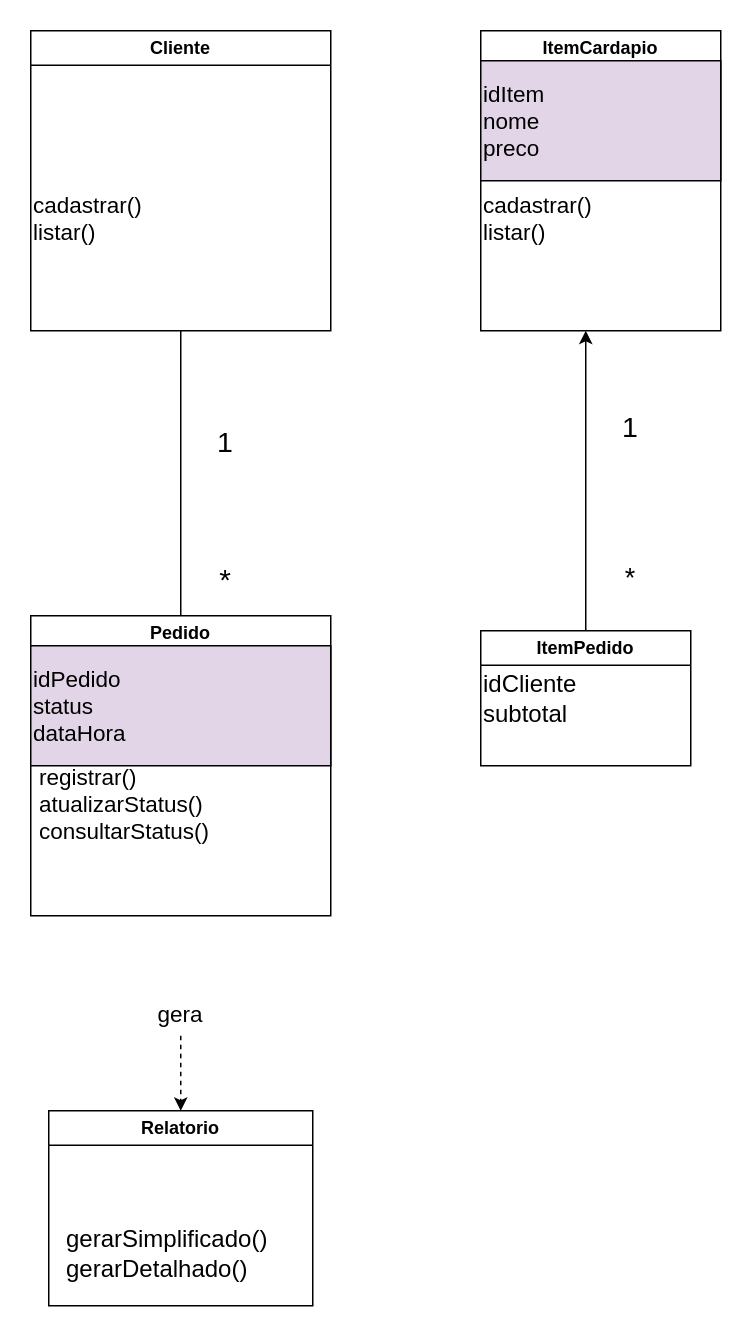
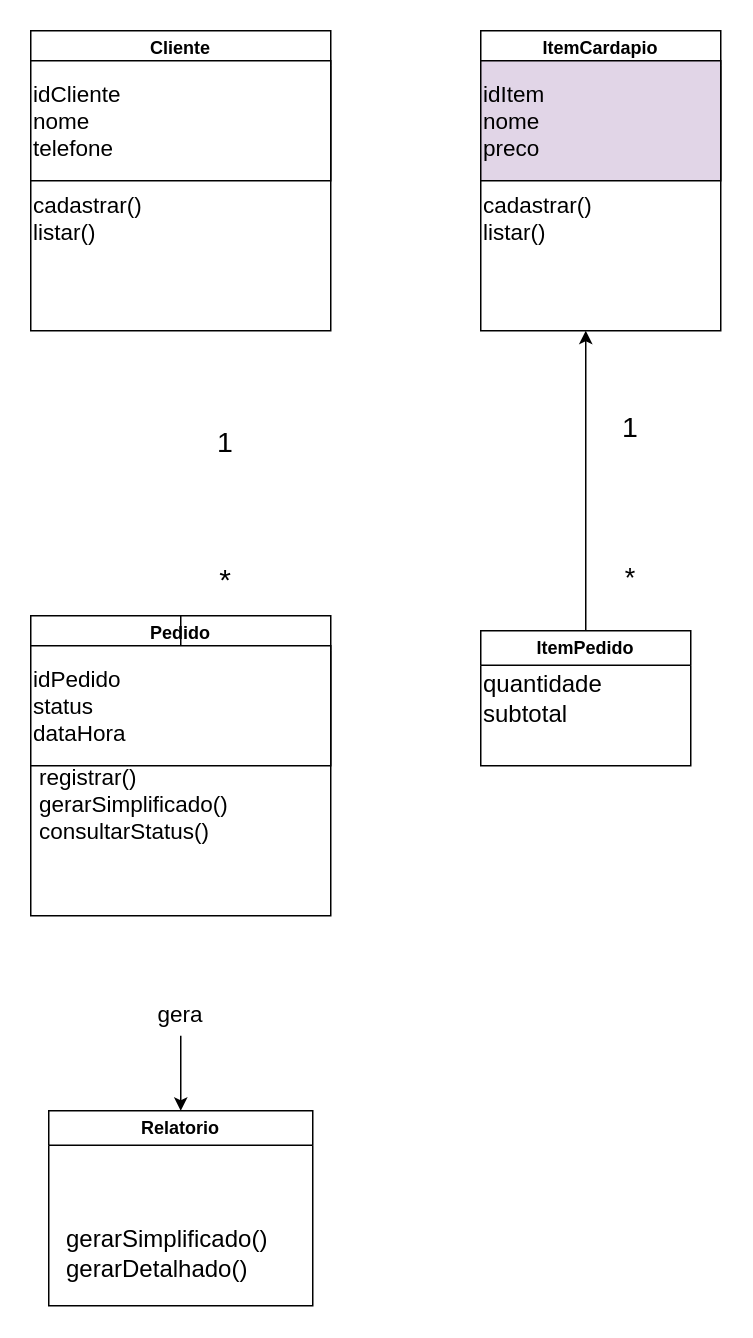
+ <mxCell id="3" value="&lt;font style=&quot;font-size: 15px;&quot;&gt;idCliente&lt;/font&gt;&lt;div&gt;&lt;font style=&quot;font-size: 15px;&quot;&gt;nome&lt;/font&gt;&lt;/div&gt;&lt;div style=&quot;&quot;&gt;&lt;font style=&quot;font-size: 15px;&quot;&gt;telefone&lt;/font&gt;&lt;/div&gt;" style="whiteSpace=wrap;html=1;align=left;" parent="2" vertex="1"><mxGeometry y="20" width="200" height="80" as="geometry" /></mxCell>
- <mxCell id="15" value="" style="endArrow=none;html=1;rounded=0;elbow=vertical;entryX=0.5;entryY=1;entryDx=0;entryDy=0;exitX=0.5;exitY=0;exitDx=0;exitDy=0;" parent="1" source="9" target="2" edge="1"><mxGeometry width="50" height="50" relative="1" as="geometry"><mxPoint x="80" y="290" as="sourcePoint" /><mxPoint x="130" y="240" as="targetPoint" /></mxGeometry></mxCell>
+ <mxCell id="15" value="" style="endArrow=none;html=1;rounded=0;elbow=vertical;exitX=0.5;exitY=0;exitDx=0;exitDy=0;" parent="1" source="9" target="10" edge="1"><mxGeometry width="50" height="50" relative="1" as="geometry"><mxPoint x="80" y="290" as="sourcePoint" /><mxPoint x="130" y="240" as="targetPoint" /></mxGeometry></mxCell>
- <mxCell id="14" value="&lt;font style=&quot;font-size: 16px;&quot;&gt;idCliente&lt;/font&gt;&lt;div&gt;&lt;font style=&quot;font-size: 16px;&quot;&gt;subtotal&amp;nbsp; &amp;nbsp; &amp;nbsp; &amp;nbsp; &amp;nbsp;&amp;nbsp;&amp;nbsp; &amp;nbsp; &amp;nbsp; &amp;nbsp;&amp;nbsp;&lt;/font&gt;&lt;/div&gt;" style="text;html=1;align=left;verticalAlign=middle;resizable=0;points=[];autosize=1;strokeColor=none;fillColor=none;" parent="13" vertex="1"><mxGeometry y="20" width="160" height="50" as="geometry" /></mxCell>
+ <mxCell id="14" value="&lt;font style=&quot;font-size: 16px;&quot;&gt;quantidade&lt;/font&gt;&lt;div&gt;&lt;font style=&quot;font-size: 16px;&quot;&gt;subtotal&amp;nbsp; &amp;nbsp; &amp;nbsp; &amp;nbsp; &amp;nbsp;&amp;nbsp;&amp;nbsp; &amp;nbsp; &amp;nbsp; &amp;nbsp;&amp;nbsp;&lt;/font&gt;&lt;/div&gt;" style="text;html=1;align=left;verticalAlign=middle;resizable=0;points=[];autosize=1;strokeColor=none;fillColor=none;" parent="13" vertex="1"><mxGeometry y="20" width="160" height="50" as="geometry" /></mxCell>
- <mxCell id="10" value="&lt;font style=&quot;font-size: 15px;&quot;&gt;idPedido&lt;/font&gt;&lt;div&gt;&lt;span style=&quot;font-size: 15px;&quot;&gt;&lt;font style=&quot;color: light-dark(rgb(0, 0, 0), rgb(204, 204, 0));&quot;&gt;status&lt;/font&gt;&lt;/span&gt;&lt;/div&gt;&lt;div style=&quot;&quot;&gt;&lt;font style=&quot;font-size: 15px;&quot;&gt;dataHora&lt;/font&gt;&lt;/div&gt;" style="whiteSpace=wrap;html=1;align=left;fillColor=#e1d5e7;" parent="9" vertex="1"><mxGeometry y="20" width="200" height="80" as="geometry" /></mxCell>
+ <mxCell id="10" value="&lt;font style=&quot;font-size: 15px;&quot;&gt;idPedido&lt;/font&gt;&lt;div&gt;&lt;span style=&quot;font-size: 15px;&quot;&gt;&lt;font style=&quot;color: light-dark(rgb(0, 0, 0), rgb(204, 204, 0));&quot;&gt;status&lt;/font&gt;&lt;/span&gt;&lt;/div&gt;&lt;div style=&quot;&quot;&gt;&lt;font style=&quot;font-size: 15px;&quot;&gt;dataHora&lt;/font&gt;&lt;/div&gt;" style="whiteSpace=wrap;html=1;align=left;" parent="9" vertex="1"><mxGeometry y="20" width="200" height="80" as="geometry" /></mxCell>
- <mxCell id="11" value="&lt;font style=&quot;font-size: 15px;&quot;&gt;registrar()&lt;/font&gt;&lt;div&gt;&lt;font style=&quot;font-size: 15px;&quot;&gt;atualizarStatus()&lt;/font&gt;&lt;/div&gt;&lt;div&gt;&lt;font style=&quot;font-size: 15px;&quot;&gt;consultarStatus()&lt;/font&gt;&lt;/div&gt;" style="text;html=1;align=left;verticalAlign=middle;resizable=0;points=[];autosize=1;strokeColor=none;fillColor=none;" parent="9" vertex="1"><mxGeometry x="4" y="90" width="140" height="70" as="geometry" /></mxCell>
+ <mxCell id="11" value="&lt;font style=&quot;font-size: 15px;&quot;&gt;registrar()&lt;/font&gt;&lt;div&gt;&lt;font style=&quot;font-size: 15px;&quot;&gt;gerarSimplificado()&lt;/font&gt;&lt;/div&gt;&lt;div&gt;&lt;font style=&quot;font-size: 15px;&quot;&gt;consultarStatus()&lt;/font&gt;&lt;/div&gt;" style="text;html=1;align=left;verticalAlign=middle;resizable=0;points=[];autosize=1;strokeColor=none;fillColor=none;" parent="9" vertex="1"><mxGeometry x="4" y="90" width="140" height="70" as="geometry" /></mxCell>
- <mxCell id="8" style="edgeStyle=none;rounded=0;orthogonalLoop=1;jettySize=auto;html=1;exitX=0.5;exitY=1;exitDx=0;exitDy=0;entryX=0.5;entryY=0;entryDx=0;entryDy=0;elbow=vertical;dashed=1;" parent="1" source="22" target="20" edge="1"><mxGeometry relative="1" as="geometry" /></mxCell>
+ <mxCell id="8" style="edgeStyle=none;rounded=0;orthogonalLoop=1;jettySize=auto;html=1;exitX=0.5;exitY=1;exitDx=0;exitDy=0;entryX=0.5;entryY=0;entryDx=0;entryDy=0;elbow=vertical;" parent="1" source="22" target="20" edge="1"><mxGeometry relative="1" as="geometry" /></mxCell>
